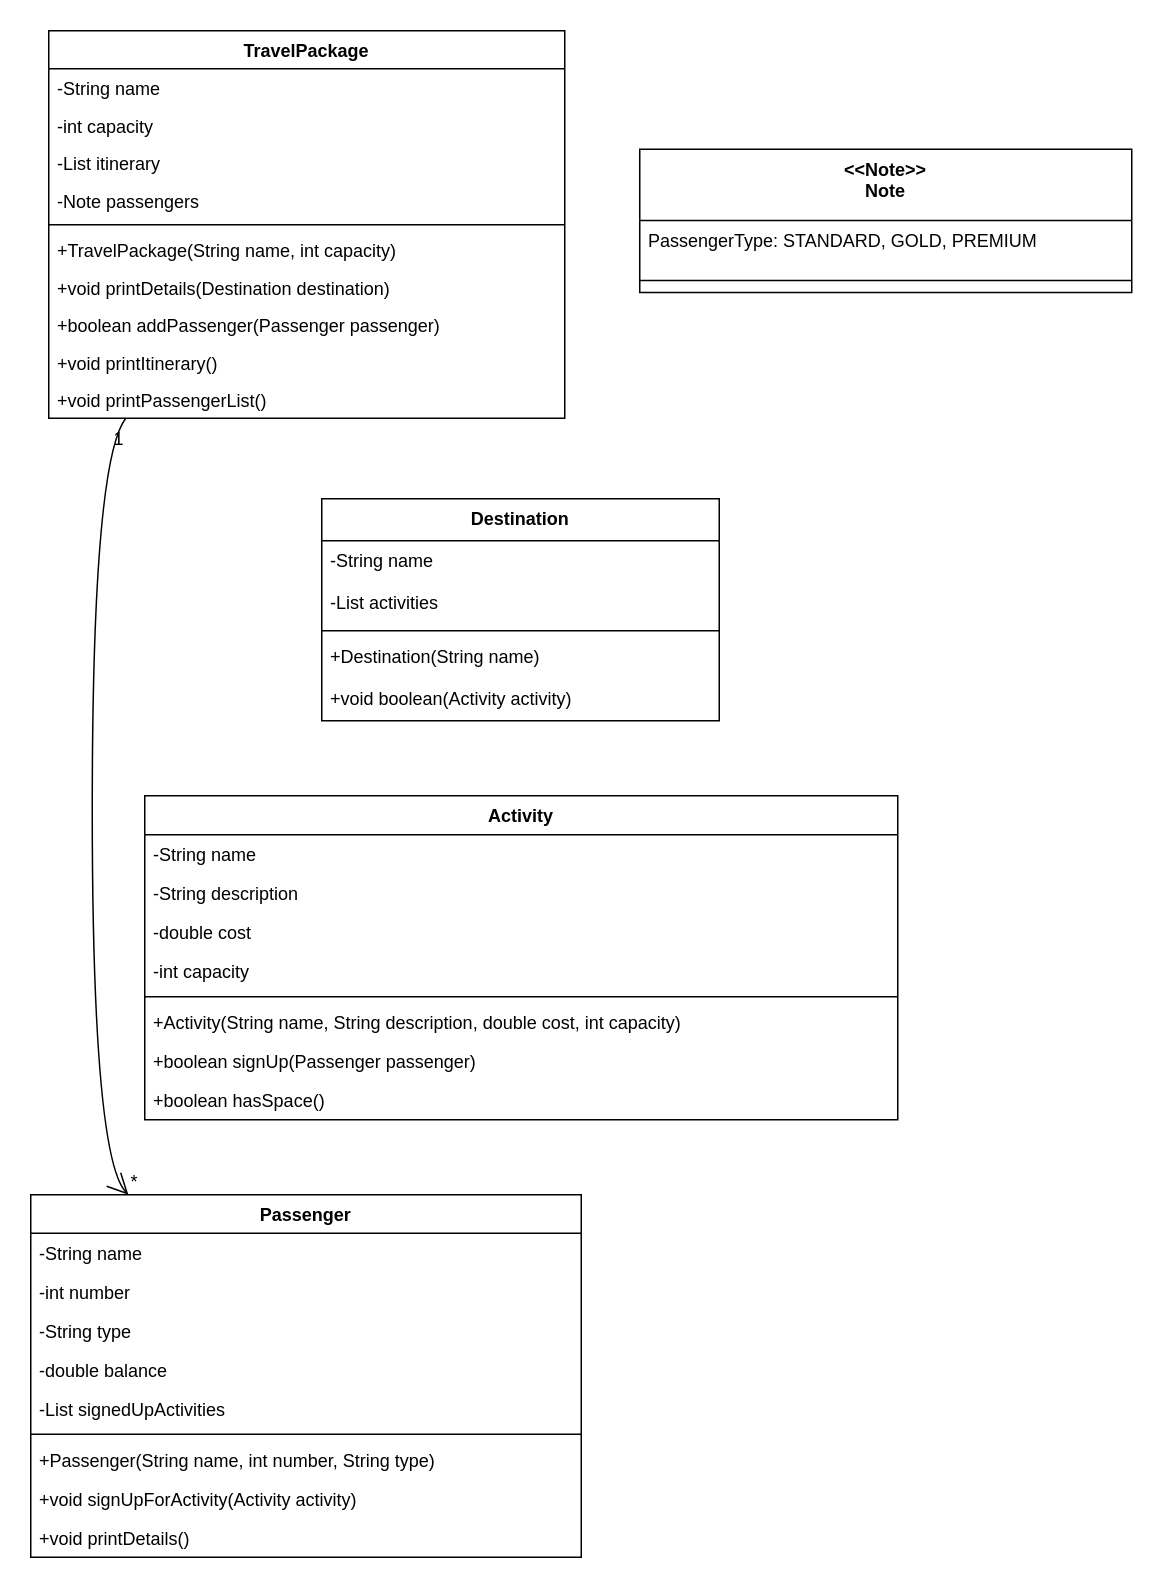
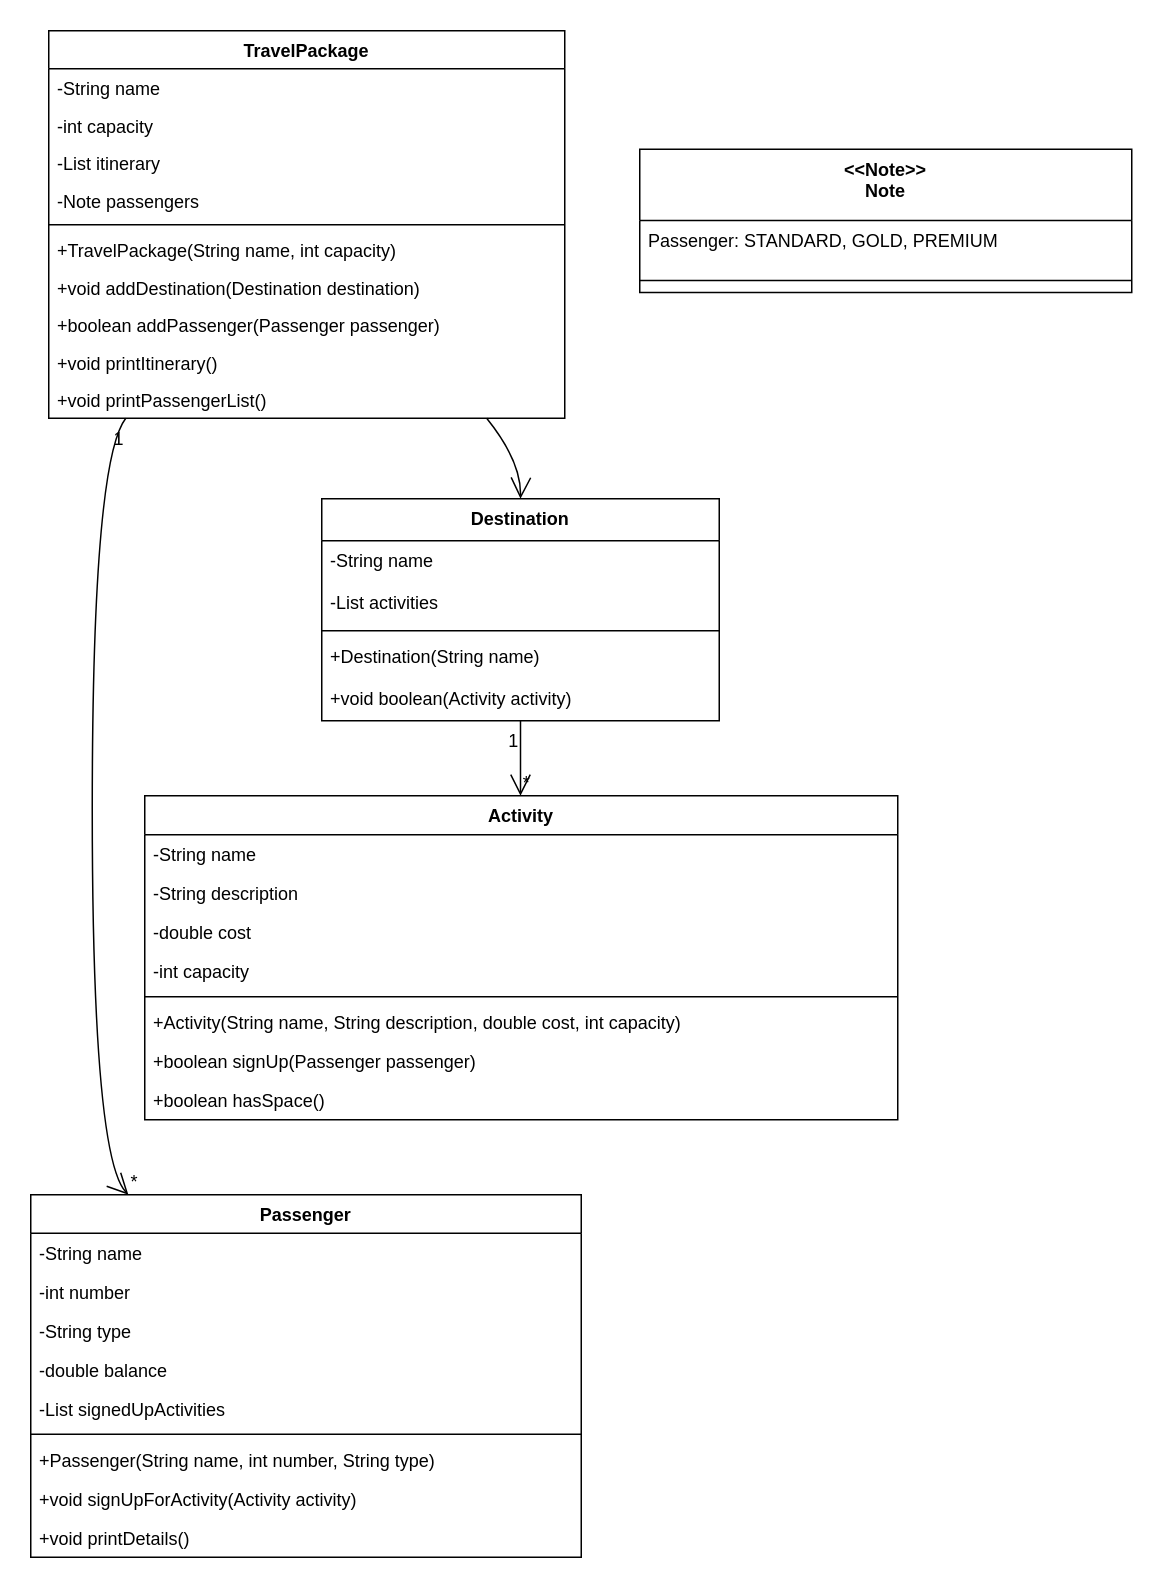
- <mxCell id="39" value="PassengerType: STANDARD, GOLD, PREMIUM" style="text;strokeColor=none;fillColor=none;align=left;verticalAlign=top;spacingLeft=4;spacingRight=4;overflow=hidden;rotatable=0;points=[[0,0.5],[1,0.5]];portConstraint=eastwest;" vertex="1" parent="38"><mxGeometry y="47.5" width="328" height="32" as="geometry" /></mxCell>
+ <mxCell id="39" value="Passenger: STANDARD, GOLD, PREMIUM" style="text;strokeColor=none;fillColor=none;align=left;verticalAlign=top;spacingLeft=4;spacingRight=4;overflow=hidden;rotatable=0;points=[[0,0.5],[1,0.5]];portConstraint=eastwest;" vertex="1" parent="38"><mxGeometry y="47.5" width="328" height="32" as="geometry" /></mxCell>
- <mxCell id="9" value="+void printDetails(Destination destination)" style="text;strokeColor=none;fillColor=none;align=left;verticalAlign=top;spacingLeft=4;spacingRight=4;overflow=hidden;rotatable=0;points=[[0,0.5],[1,0.5]];portConstraint=eastwest;" vertex="1" parent="2"><mxGeometry y="158.367" width="344" height="25" as="geometry" /></mxCell>
+ <mxCell id="9" value="+void addDestination(Destination destination)" style="text;strokeColor=none;fillColor=none;align=left;verticalAlign=top;spacingLeft=4;spacingRight=4;overflow=hidden;rotatable=0;points=[[0,0.5],[1,0.5]];portConstraint=eastwest;" vertex="1" parent="2"><mxGeometry y="158.367" width="344" height="25" as="geometry" /></mxCell>
+ <mxCell id="41" value="" style="curved=1;startArrow=none;endArrow=open;endSize=12;exitX=0.848;exitY=0.999;entryX=0.5;entryY=-0.002;rounded=0;" edge="1" parent="1" source="2" target="13"><mxGeometry relative="1" as="geometry"><Array as="points"><mxPoint x="347" y="307" /></Array></mxGeometry></mxCell>
+ <mxCell id="42" value="" style="curved=1;startArrow=none;endArrow=open;endSize=12;exitX=0.5;exitY=1.0;entryX=0.499;entryY=1.413e-7;rounded=0;" edge="1" parent="1" source="13" target="19"><mxGeometry relative="1" as="geometry"><Array as="points" /></mxGeometry></mxCell>
+ <mxCell id="43" value="1" style="edgeLabel;resizable=0;labelBackgroundColor=none;fontSize=12;align=right;verticalAlign=top;" vertex="1" parent="42"><mxGeometry x="-1" relative="1" as="geometry" /></mxCell>
+ <mxCell id="44" value="*" style="edgeLabel;resizable=0;labelBackgroundColor=none;fontSize=12;align=left;verticalAlign=bottom;" vertex="1" parent="42"><mxGeometry x="1" relative="1" as="geometry" /></mxCell>
